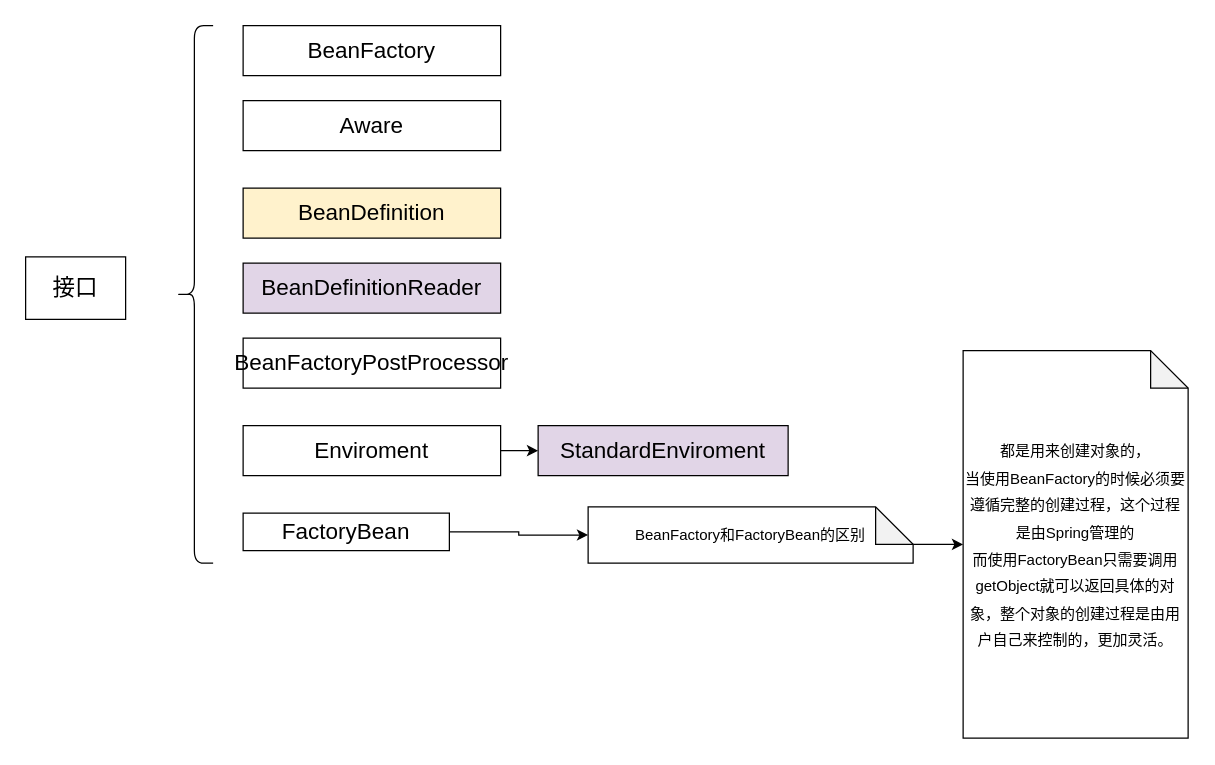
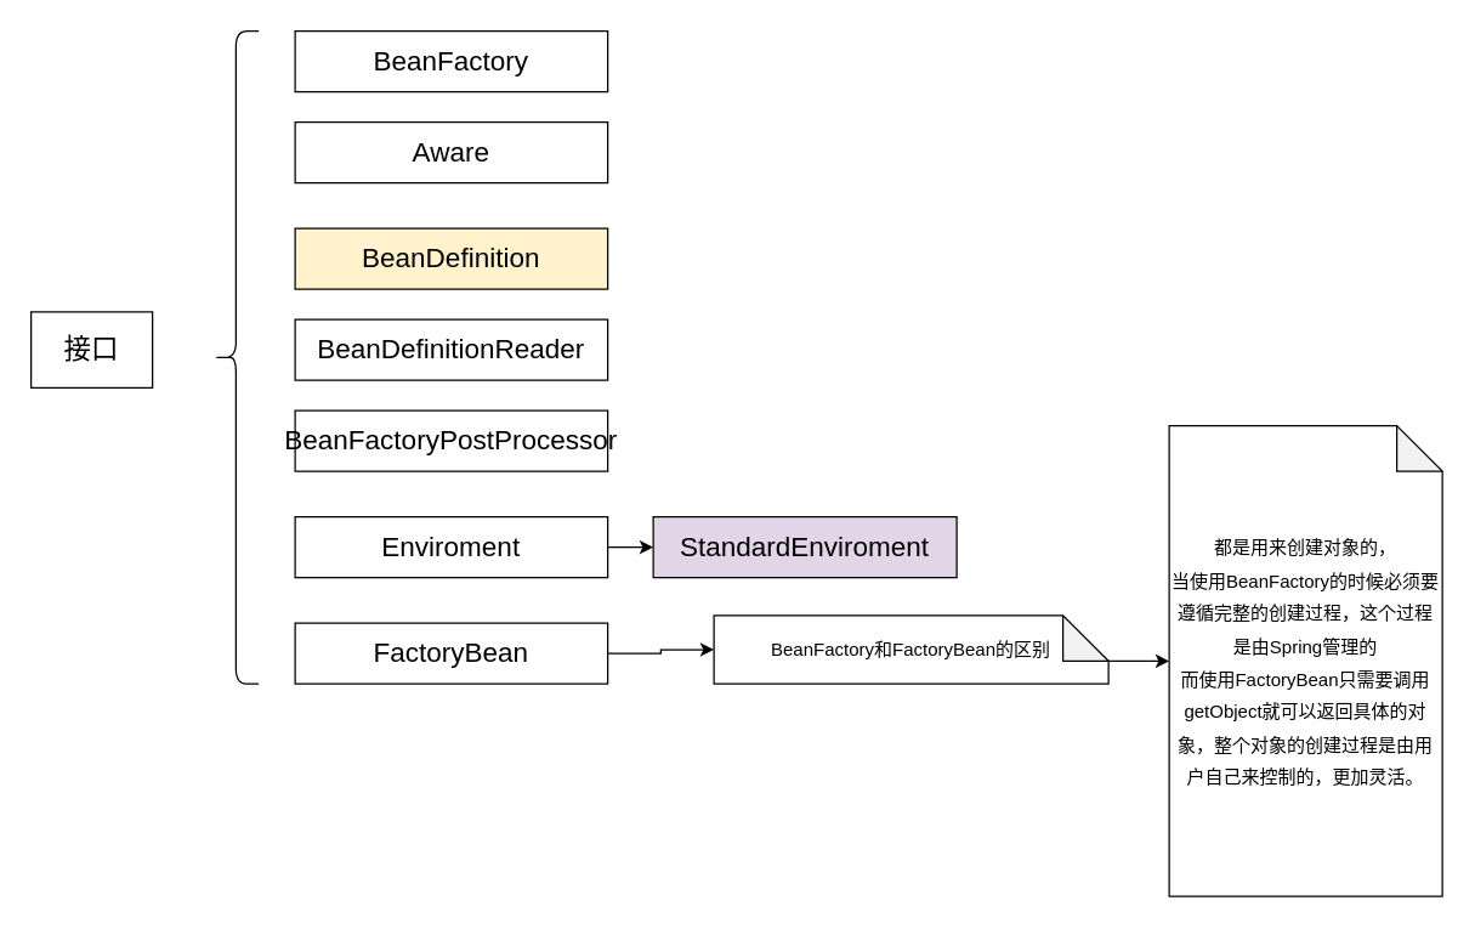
- <mxCell id="6" value="BeanDefinitionReader" style="rounded=0;whiteSpace=wrap;html=1;fontSize=18;fillColor=#e1d5e7;" vertex="1" parent="1"><mxGeometry x="194" y="210" width="206" height="40" as="geometry" /></mxCell>
+ <mxCell id="6" value="BeanDefinitionReader" style="rounded=0;whiteSpace=wrap;html=1;fontSize=18;" vertex="1" parent="1"><mxGeometry x="194" y="210" width="206" height="40" as="geometry" /></mxCell>
- <mxCell id="11" value="FactoryBean" style="rounded=0;whiteSpace=wrap;html=1;fontSize=18;" vertex="1" parent="1"><mxGeometry x="194" y="410" width="165" height="30" as="geometry" /></mxCell>
+ <mxCell id="11" value="FactoryBean" style="rounded=0;whiteSpace=wrap;html=1;fontSize=18;" vertex="1" parent="1"><mxGeometry x="194" y="410" width="206" height="40" as="geometry" /></mxCell>
